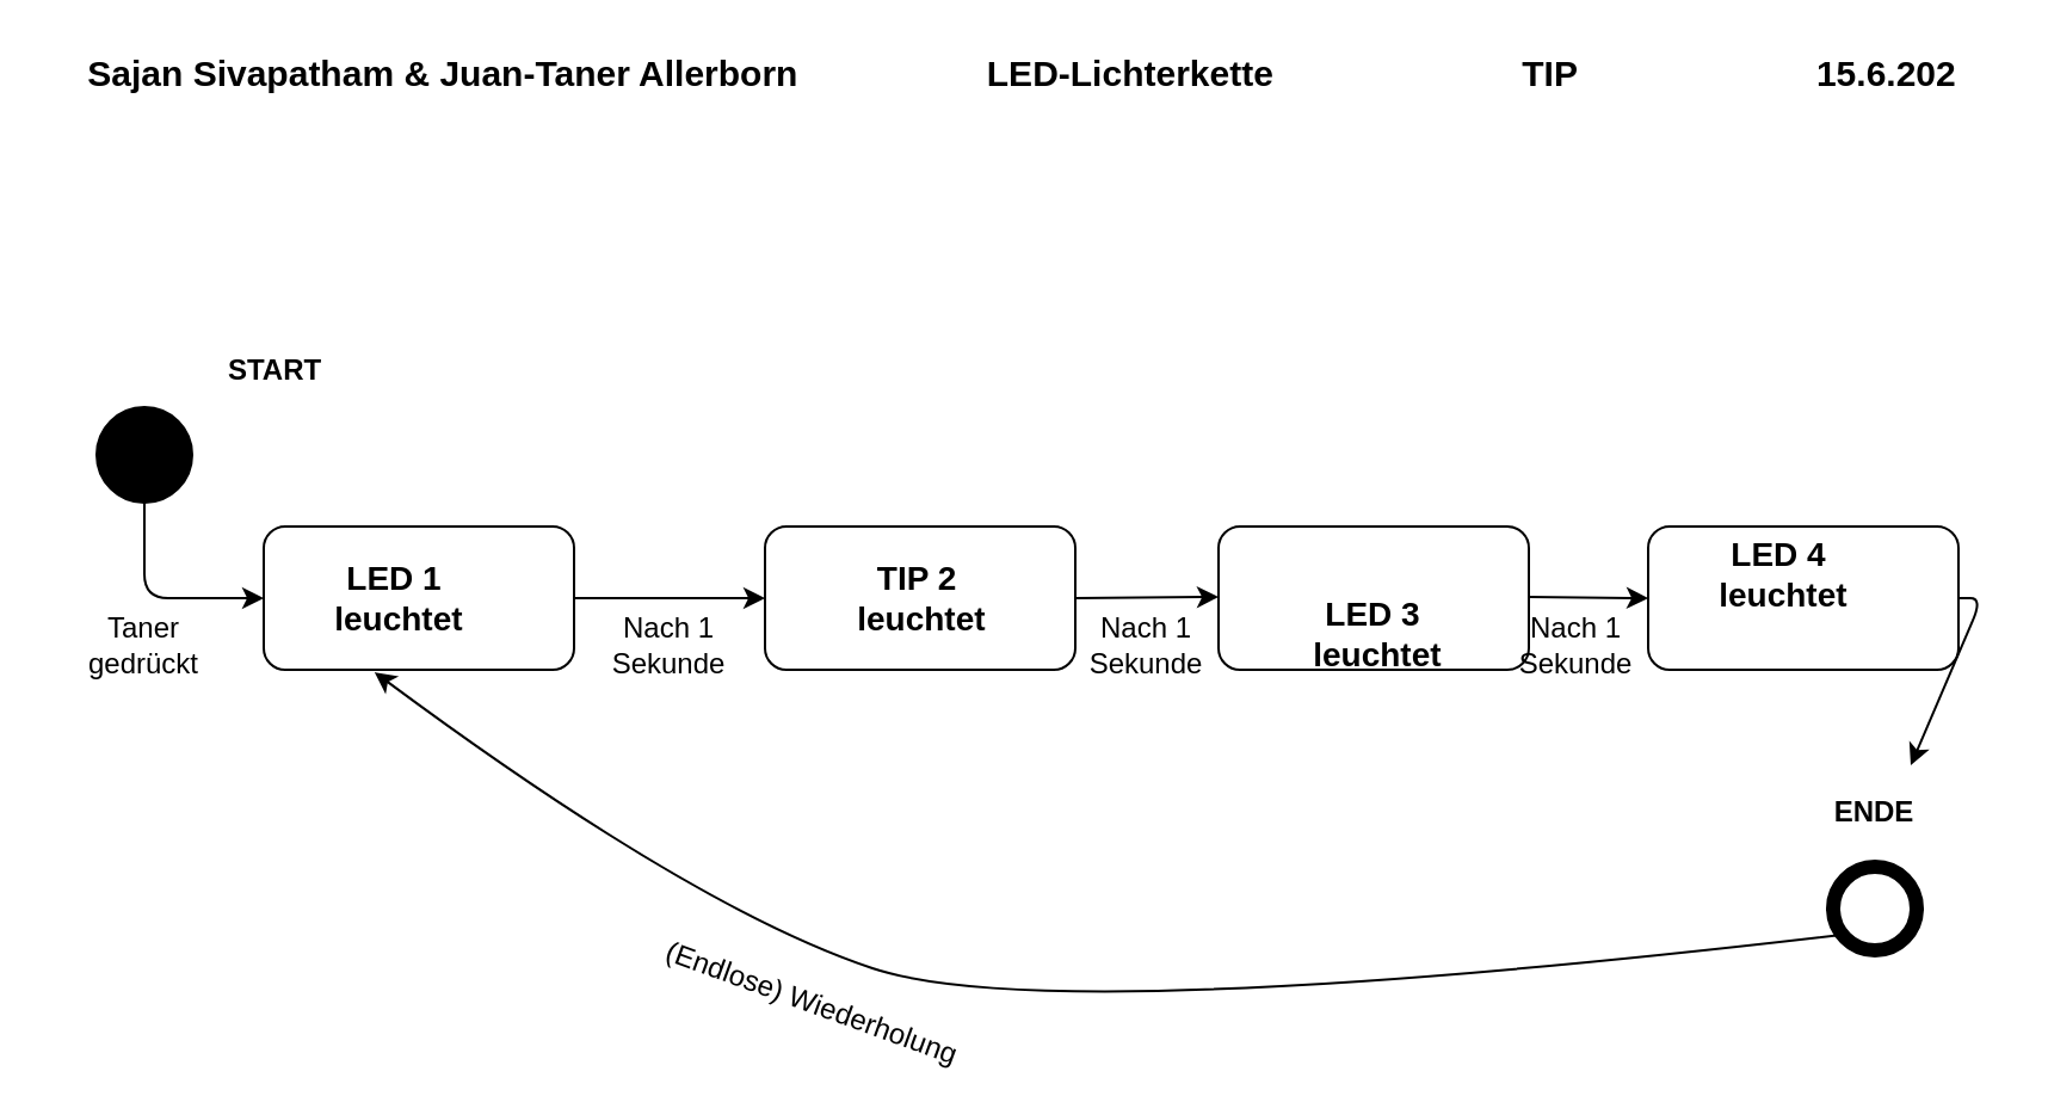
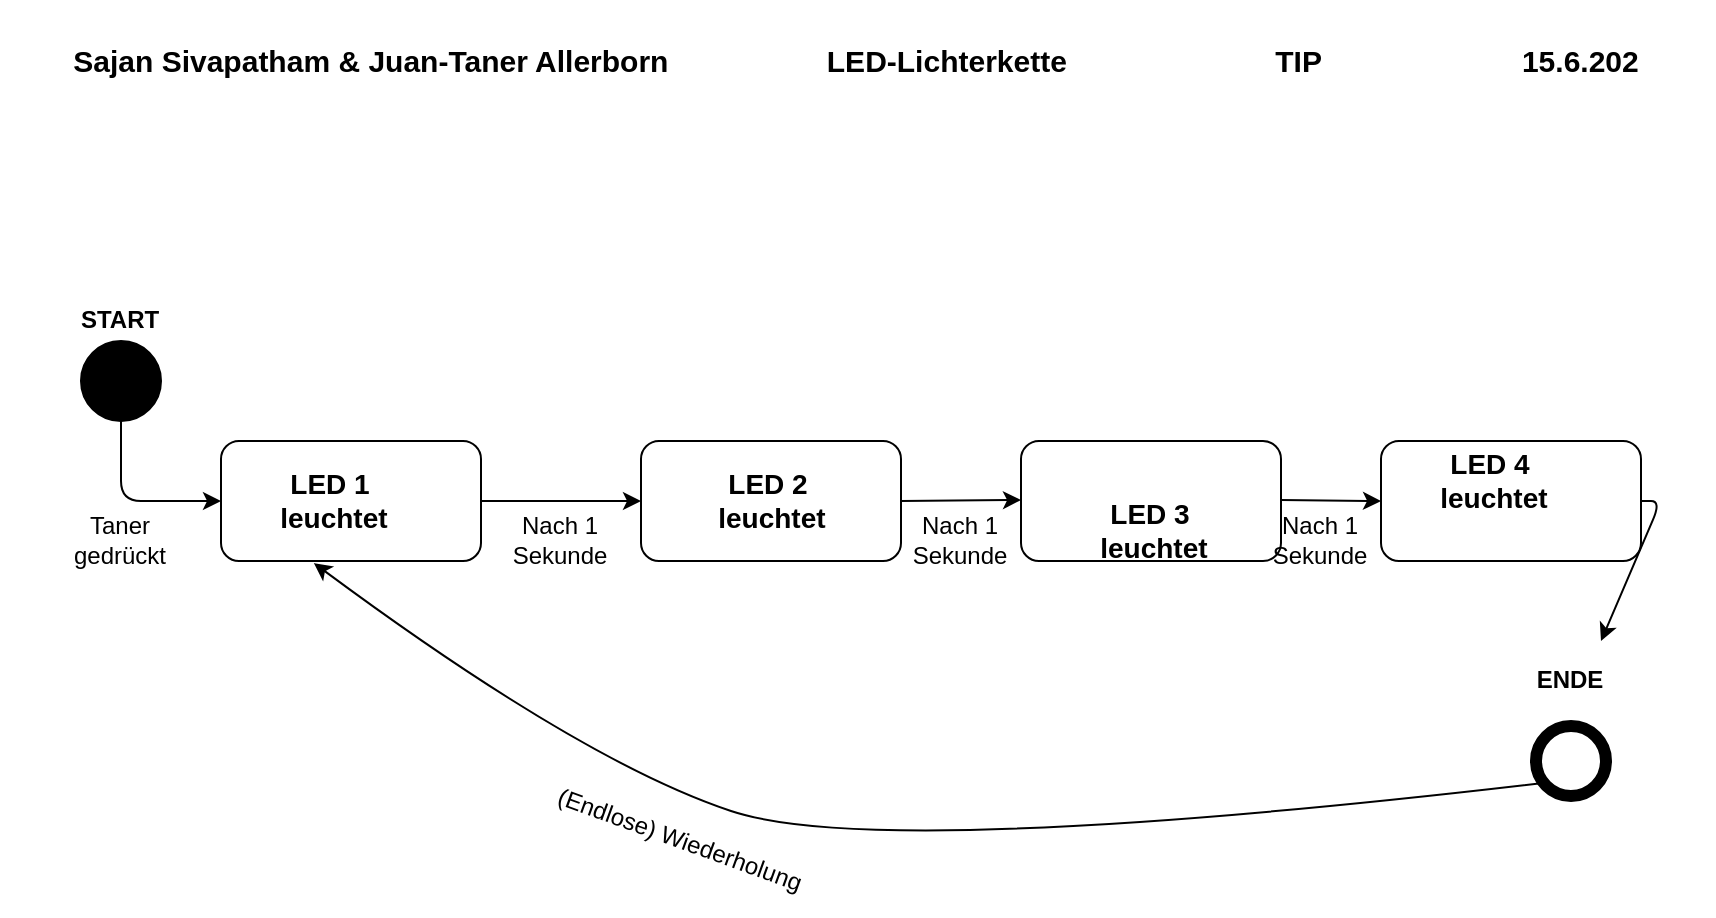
- <mxCell id="9" value="&lt;b&gt;START&lt;/b&gt;" style="text;html=1;strokeColor=none;fillColor=none;align=center;verticalAlign=middle;whiteSpace=wrap;rounded=0;" vertex="1" parent="1"><mxGeometry x="95" y="145" width="40" height="20" as="geometry" /></mxCell>
+ <mxCell id="9" value="&lt;b&gt;START&lt;/b&gt;" style="text;html=1;strokeColor=none;fillColor=none;align=center;verticalAlign=middle;whiteSpace=wrap;rounded=0;" vertex="1" parent="1"><mxGeometry x="40" y="150" width="40" height="20" as="geometry" /></mxCell>
- <mxCell id="14" value="&lt;b style=&quot;font-size: 14px&quot;&gt;TIP 2&lt;br&gt;&amp;nbsp;leuchtet&lt;/b&gt;" style="text;html=1;strokeColor=none;fillColor=none;align=center;verticalAlign=middle;whiteSpace=wrap;rounded=0;" vertex="1" parent="1"><mxGeometry x="364" y="240" width="40" height="20" as="geometry" /></mxCell>
+ <mxCell id="14" value="&lt;b style=&quot;font-size: 14px&quot;&gt;LED 2&lt;br&gt;&amp;nbsp;leuchtet&lt;/b&gt;" style="text;html=1;strokeColor=none;fillColor=none;align=center;verticalAlign=middle;whiteSpace=wrap;rounded=0;" vertex="1" parent="1"><mxGeometry x="364" y="240" width="40" height="20" as="geometry" /></mxCell>
